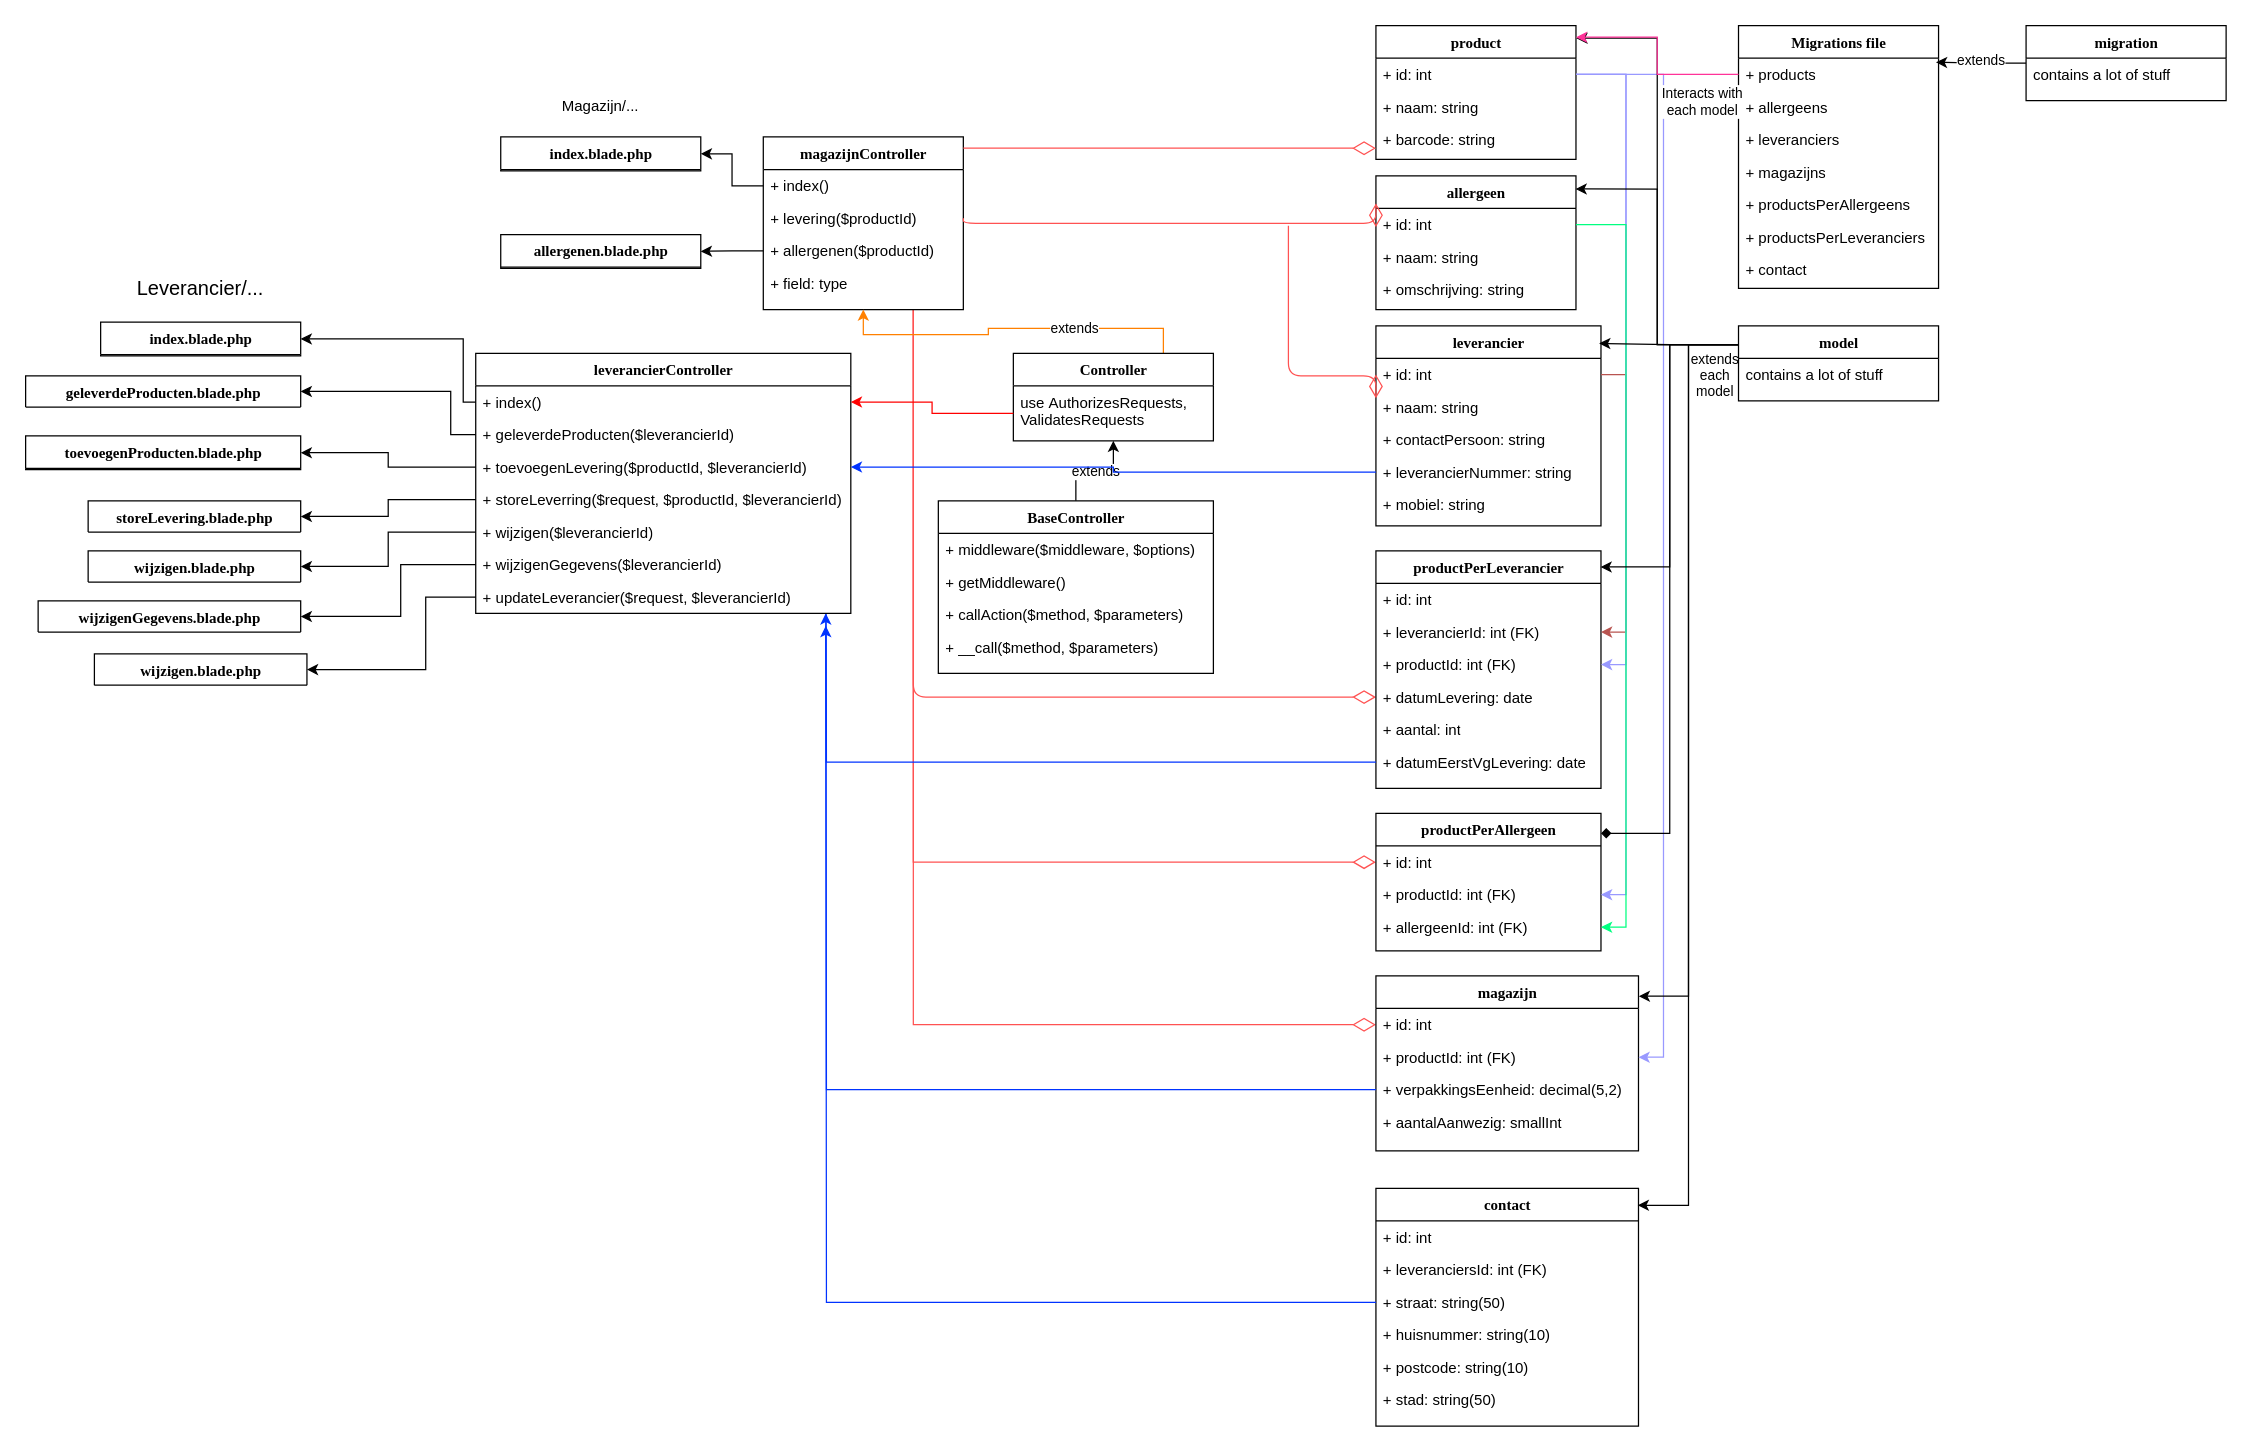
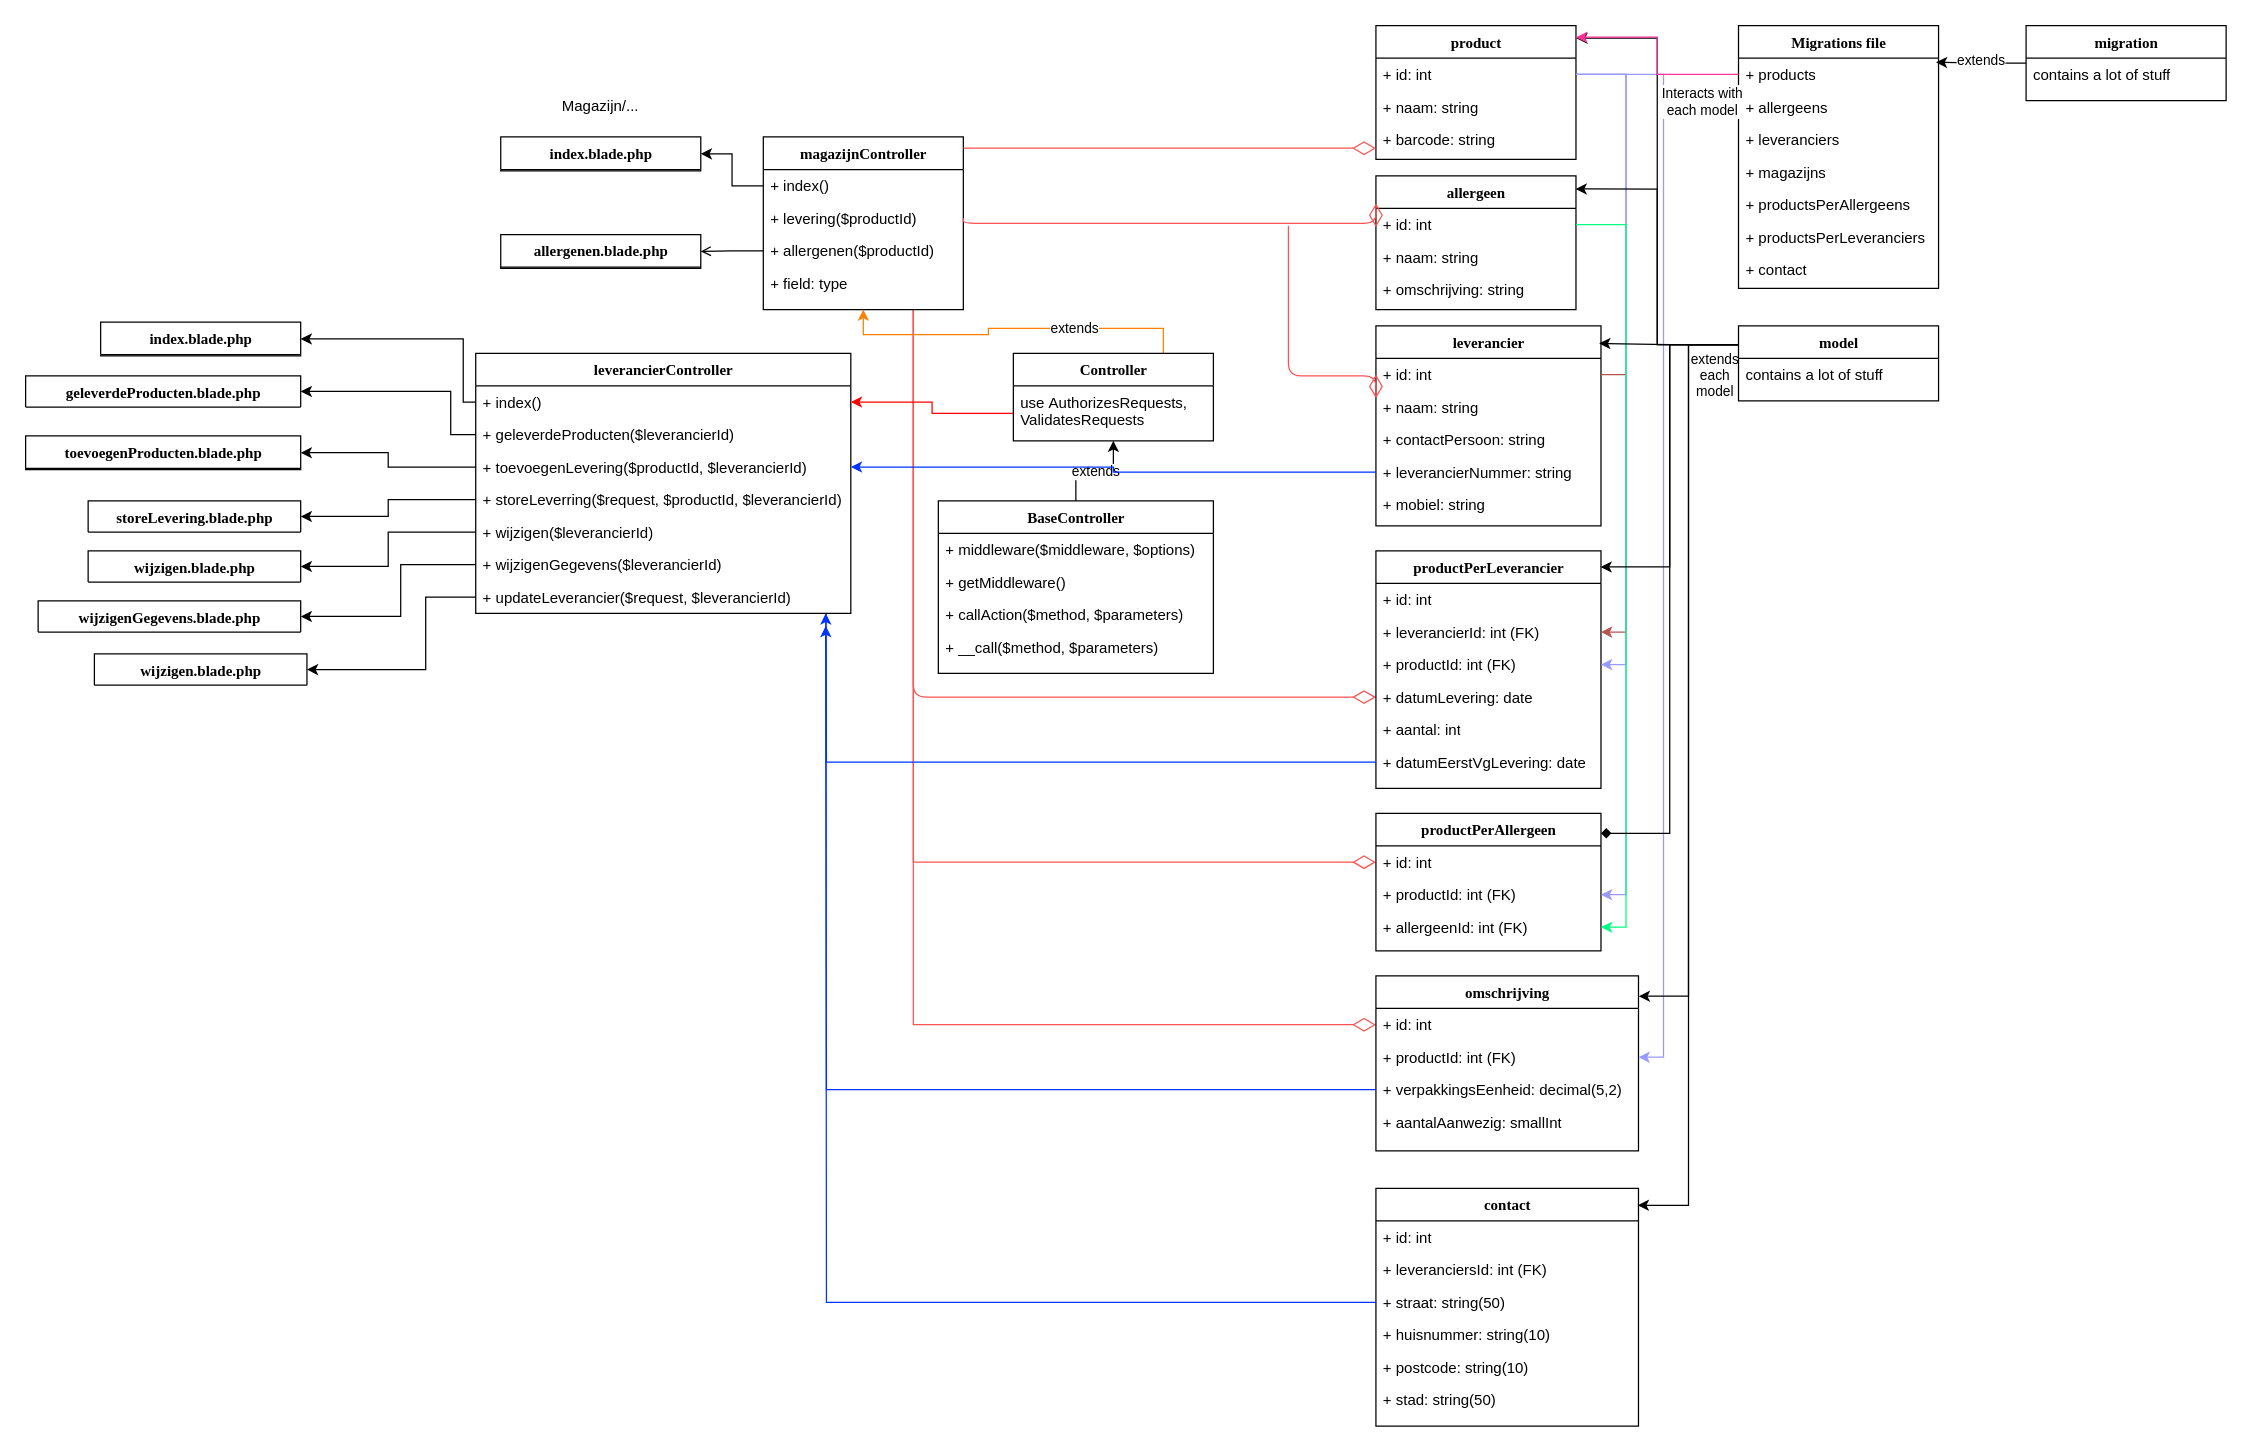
- <mxCell id="53" style="edgeStyle=orthogonalEdgeStyle;rounded=0;orthogonalLoop=1;jettySize=auto;html=1;exitX=0;exitY=0.5;exitDx=0;exitDy=0;entryX=1;entryY=0.5;entryDx=0;entryDy=0;" parent="1" source="8" target="52" edge="1"><mxGeometry relative="1" as="geometry" /></mxCell>
+ <mxCell id="53" style="edgeStyle=orthogonalEdgeStyle;rounded=0;orthogonalLoop=1;jettySize=auto;html=1;exitX=0;exitY=0.5;exitDx=0;exitDy=0;entryX=1;entryY=0.5;entryDx=0;entryDy=0;endArrow=open;" parent="1" source="8" target="52" edge="1"><mxGeometry relative="1" as="geometry" /></mxCell>
- <mxCell id="101" value="&lt;font style=&quot;font-size: 16px;&quot;&gt;Leverancier/...&lt;/font&gt;" style="text;html=1;align=center;verticalAlign=middle;whiteSpace=wrap;rounded=0;" parent="1" vertex="1"><mxGeometry x="110" y="215" width="100" height="30" as="geometry" /></mxCell>
- <mxCell id="43" value="magazijn" style="swimlane;html=1;fontStyle=1;align=center;verticalAlign=top;childLayout=stackLayout;horizontal=1;startSize=26;horizontalStack=0;resizeParent=1;resizeLast=0;collapsible=1;marginBottom=0;swimlaneFillColor=#ffffff;rounded=0;shadow=0;comic=0;labelBackgroundColor=none;strokeWidth=1;fillColor=none;fontFamily=Verdana;fontSize=12" parent="1" vertex="1"><mxGeometry x="1100" y="780" width="210" height="140" as="geometry" /></mxCell>
+ <mxCell id="43" value="omschrijving" style="swimlane;html=1;fontStyle=1;align=center;verticalAlign=top;childLayout=stackLayout;horizontal=1;startSize=26;horizontalStack=0;resizeParent=1;resizeLast=0;collapsible=1;marginBottom=0;swimlaneFillColor=#ffffff;rounded=0;shadow=0;comic=0;labelBackgroundColor=none;strokeWidth=1;fillColor=none;fontFamily=Verdana;fontSize=12" parent="1" vertex="1"><mxGeometry x="1100" y="780" width="210" height="140" as="geometry" /></mxCell>
